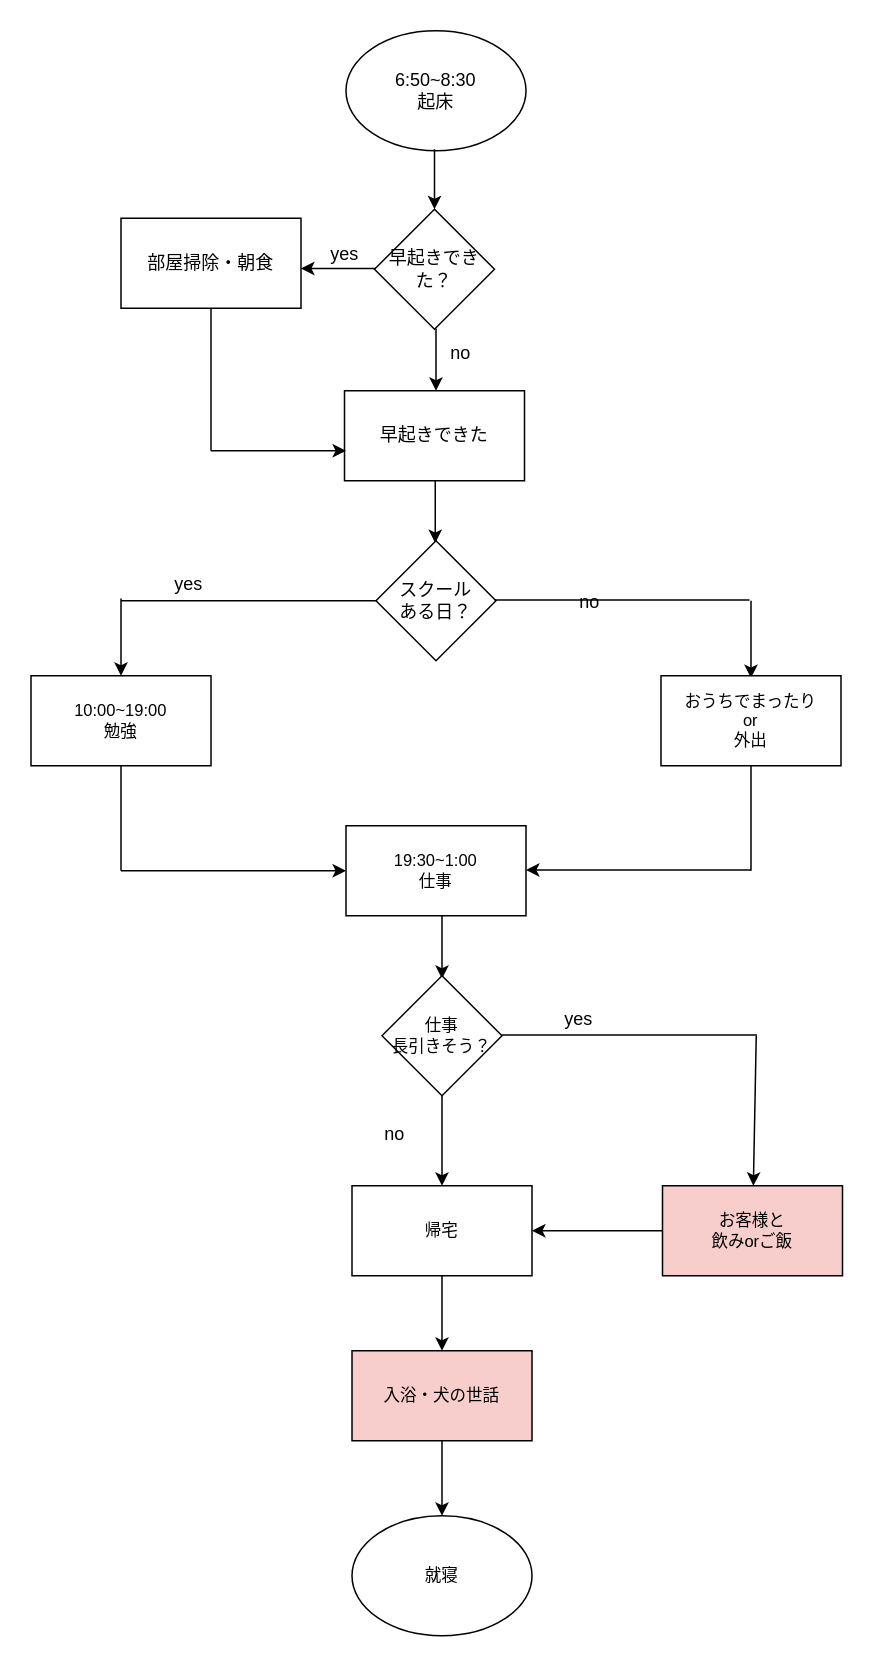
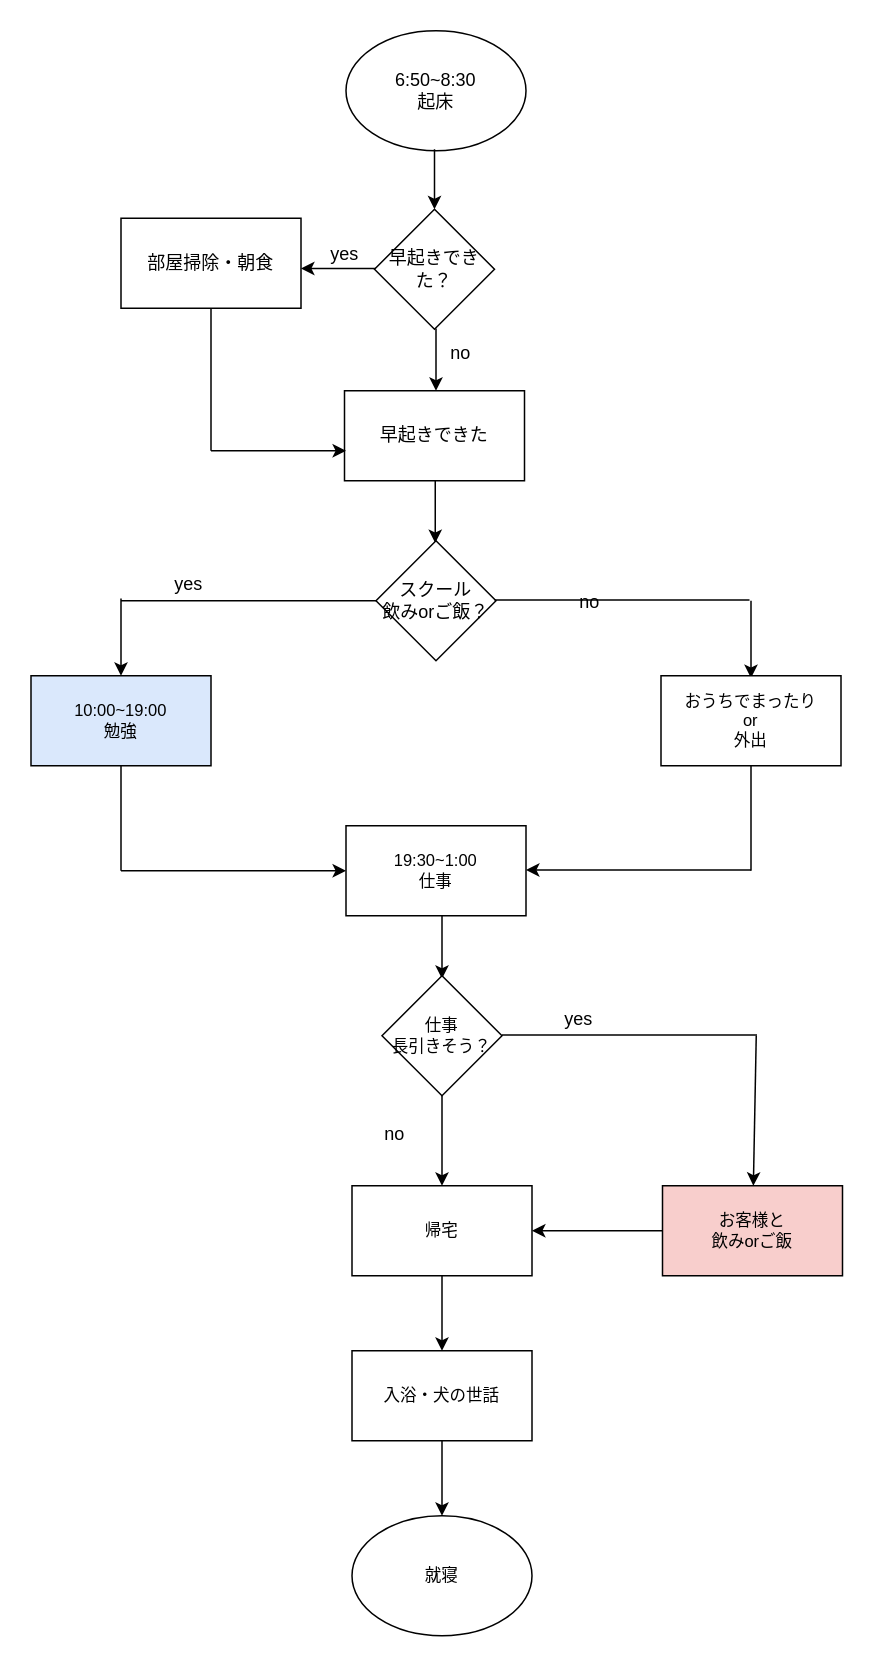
- <mxCell id="13" value="スクール&lt;br&gt;ある日？" style="rhombus;whiteSpace=wrap;html=1;" vertex="1" parent="1"><mxGeometry x="250" y="360" width="80" height="80" as="geometry" /></mxCell>
+ <mxCell id="13" value="スクール&lt;br&gt;飲みorご飯？" style="rhombus;whiteSpace=wrap;html=1;" vertex="1" parent="1"><mxGeometry x="250" y="360" width="80" height="80" as="geometry" /></mxCell>
- <mxCell id="20" value="10:00~19:00&lt;br&gt;勉強" style="rounded=0;whiteSpace=wrap;html=1;fontFamily=Helvetica;fontSize=11;fontColor=default;" vertex="1" parent="1"><mxGeometry x="20" y="450" width="120" height="60" as="geometry" /></mxCell>
+ <mxCell id="20" value="10:00~19:00&lt;br&gt;勉強" style="rounded=0;whiteSpace=wrap;html=1;fontFamily=Helvetica;fontSize=11;fontColor=default;fillColor=#dae8fc;" vertex="1" parent="1"><mxGeometry x="20" y="450" width="120" height="60" as="geometry" /></mxCell>
- <mxCell id="38" value="入浴・犬の世話" style="rounded=0;whiteSpace=wrap;html=1;fontFamily=Helvetica;fontSize=11;fontColor=default;fillColor=#f8cecc;" vertex="1" parent="1"><mxGeometry x="234" y="900" width="120" height="60" as="geometry" /></mxCell>
+ <mxCell id="38" value="入浴・犬の世話" style="rounded=0;whiteSpace=wrap;html=1;fontFamily=Helvetica;fontSize=11;fontColor=default;" vertex="1" parent="1"><mxGeometry x="234" y="900" width="120" height="60" as="geometry" /></mxCell>
